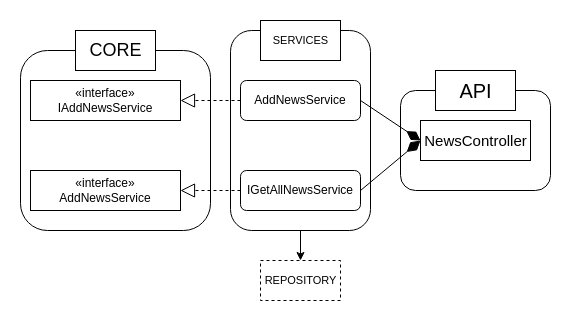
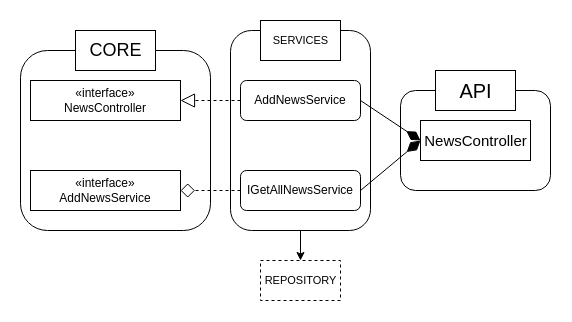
- <mxCell id="8" value="&lt;span&gt;«interface»&lt;/span&gt;&lt;br style=&quot;padding: 0px ; margin: 0px&quot;&gt;&lt;span&gt;IAddNewsService&lt;/span&gt;" style="rounded=0;whiteSpace=wrap;html=1;" vertex="1" parent="1"><mxGeometry x="30" y="80" width="150" height="40" as="geometry" /></mxCell>
+ <mxCell id="8" value="&lt;span&gt;«interface»&lt;/span&gt;&lt;br style=&quot;padding: 0px ; margin: 0px&quot;&gt;&lt;span&gt;NewsController&lt;/span&gt;" style="rounded=0;whiteSpace=wrap;html=1;" vertex="1" parent="1"><mxGeometry x="30" y="80" width="150" height="40" as="geometry" /></mxCell>
- <mxCell id="15" value="" style="endArrow=block;dashed=1;endFill=0;endSize=12;html=1;exitX=0;exitY=0.5;exitDx=0;exitDy=0;entryX=1;entryY=0.5;entryDx=0;entryDy=0;" edge="1" parent="1" source="10" target="14"><mxGeometry width="160" relative="1" as="geometry"><mxPoint x="250" y="110" as="sourcePoint" /><mxPoint x="190" y="110" as="targetPoint" /></mxGeometry></mxCell>
+ <mxCell id="15" value="" style="endArrow=diamond;dashed=1;endFill=0;endSize=12;html=1;exitX=0;exitY=0.5;exitDx=0;exitDy=0;entryX=1;entryY=0.5;entryDx=0;entryDy=0;" edge="1" parent="1" source="10" target="14"><mxGeometry width="160" relative="1" as="geometry"><mxPoint x="250" y="110" as="sourcePoint" /><mxPoint x="190" y="110" as="targetPoint" /></mxGeometry></mxCell>
